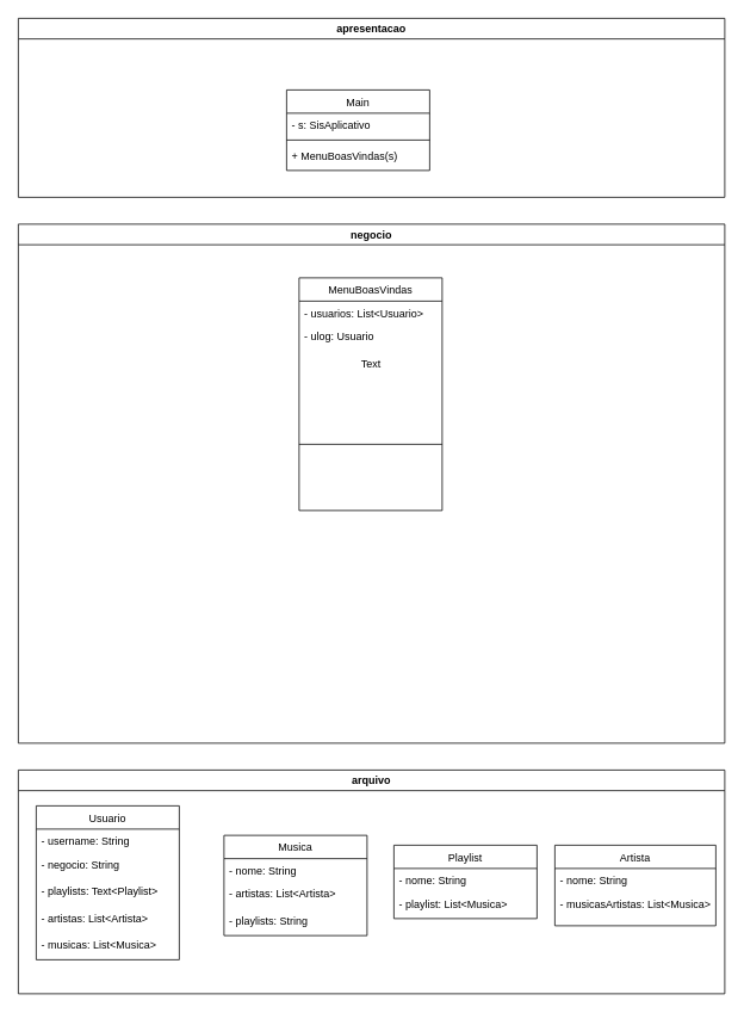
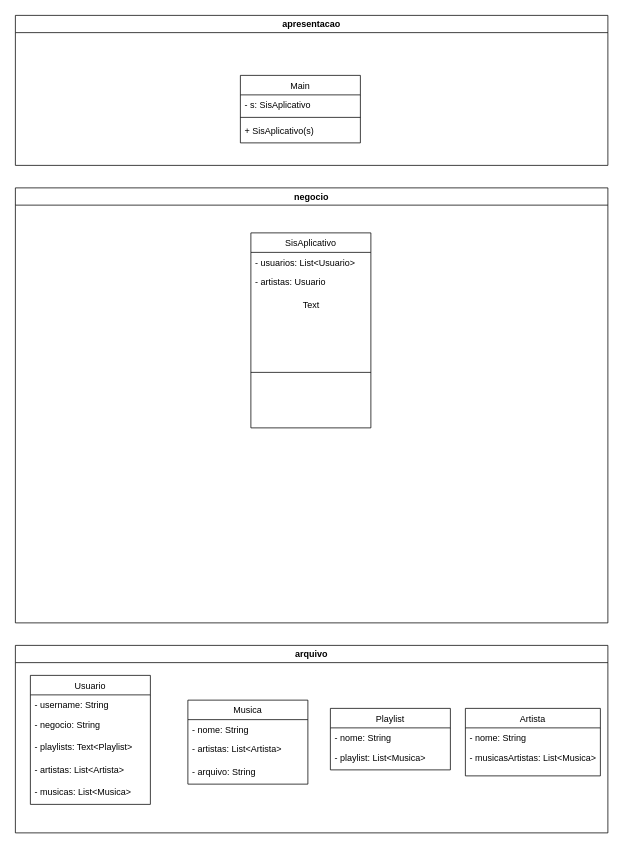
- <mxCell id="29" value="+ MenuBoasVindas(s)" style="text;align=left;verticalAlign=top;resizable=0;points=[];autosize=1;strokeColor=none;fillColor=none;spacingLeft=4;spacingRight=4;" vertex="1" parent="26"><mxGeometry y="60" width="160" height="30" as="geometry" /></mxCell>
+ <mxCell id="29" value="+ SisAplicativo(s)" style="text;align=left;verticalAlign=top;resizable=0;points=[];autosize=1;strokeColor=none;fillColor=none;spacingLeft=4;spacingRight=4;" vertex="1" parent="26"><mxGeometry y="60" width="160" height="30" as="geometry" /></mxCell>
- <mxCell id="20" value="MenuBoasVindas" style="swimlane;fontStyle=0;align=center;verticalAlign=top;childLayout=stackLayout;horizontal=1;startSize=26;horizontalStack=0;resizeParent=1;resizeLast=0;collapsible=1;marginBottom=0;rounded=0;shadow=0;strokeWidth=1;" vertex="1" parent="19"><mxGeometry x="314" y="60" width="160" height="260" as="geometry"><mxRectangle x="340" y="380" width="170" height="26" as="alternateBounds" /></mxGeometry></mxCell>
+ <mxCell id="20" value="SisAplicativo" style="swimlane;fontStyle=0;align=center;verticalAlign=top;childLayout=stackLayout;horizontal=1;startSize=26;horizontalStack=0;resizeParent=1;resizeLast=0;collapsible=1;marginBottom=0;rounded=0;shadow=0;strokeWidth=1;" vertex="1" parent="19"><mxGeometry x="314" y="60" width="160" height="260" as="geometry"><mxRectangle x="340" y="380" width="170" height="26" as="alternateBounds" /></mxGeometry></mxCell>
- <mxCell id="22" value="- ulog: Usuario" style="text;align=left;verticalAlign=top;resizable=0;points=[];autosize=1;strokeColor=none;fillColor=none;spacingLeft=4;spacingRight=4;" vertex="1" parent="20"><mxGeometry y="52" width="160" height="30" as="geometry" /></mxCell>
+ <mxCell id="22" value="- artistas: Usuario" style="text;align=left;verticalAlign=top;resizable=0;points=[];autosize=1;strokeColor=none;fillColor=none;spacingLeft=4;spacingRight=4;" vertex="1" parent="20"><mxGeometry y="52" width="160" height="30" as="geometry" /></mxCell>
- <mxCell id="6" value="- playlists: String" style="text;align=left;verticalAlign=top;resizable=0;points=[];autosize=1;strokeColor=none;fillColor=none;spacingLeft=4;spacingRight=4;" vertex="1" parent="3"><mxGeometry y="82" width="160" height="30" as="geometry" /></mxCell>
+ <mxCell id="6" value="- arquivo: String" style="text;align=left;verticalAlign=top;resizable=0;points=[];autosize=1;strokeColor=none;fillColor=none;spacingLeft=4;spacingRight=4;" vertex="1" parent="3"><mxGeometry y="82" width="160" height="30" as="geometry" /></mxCell>
